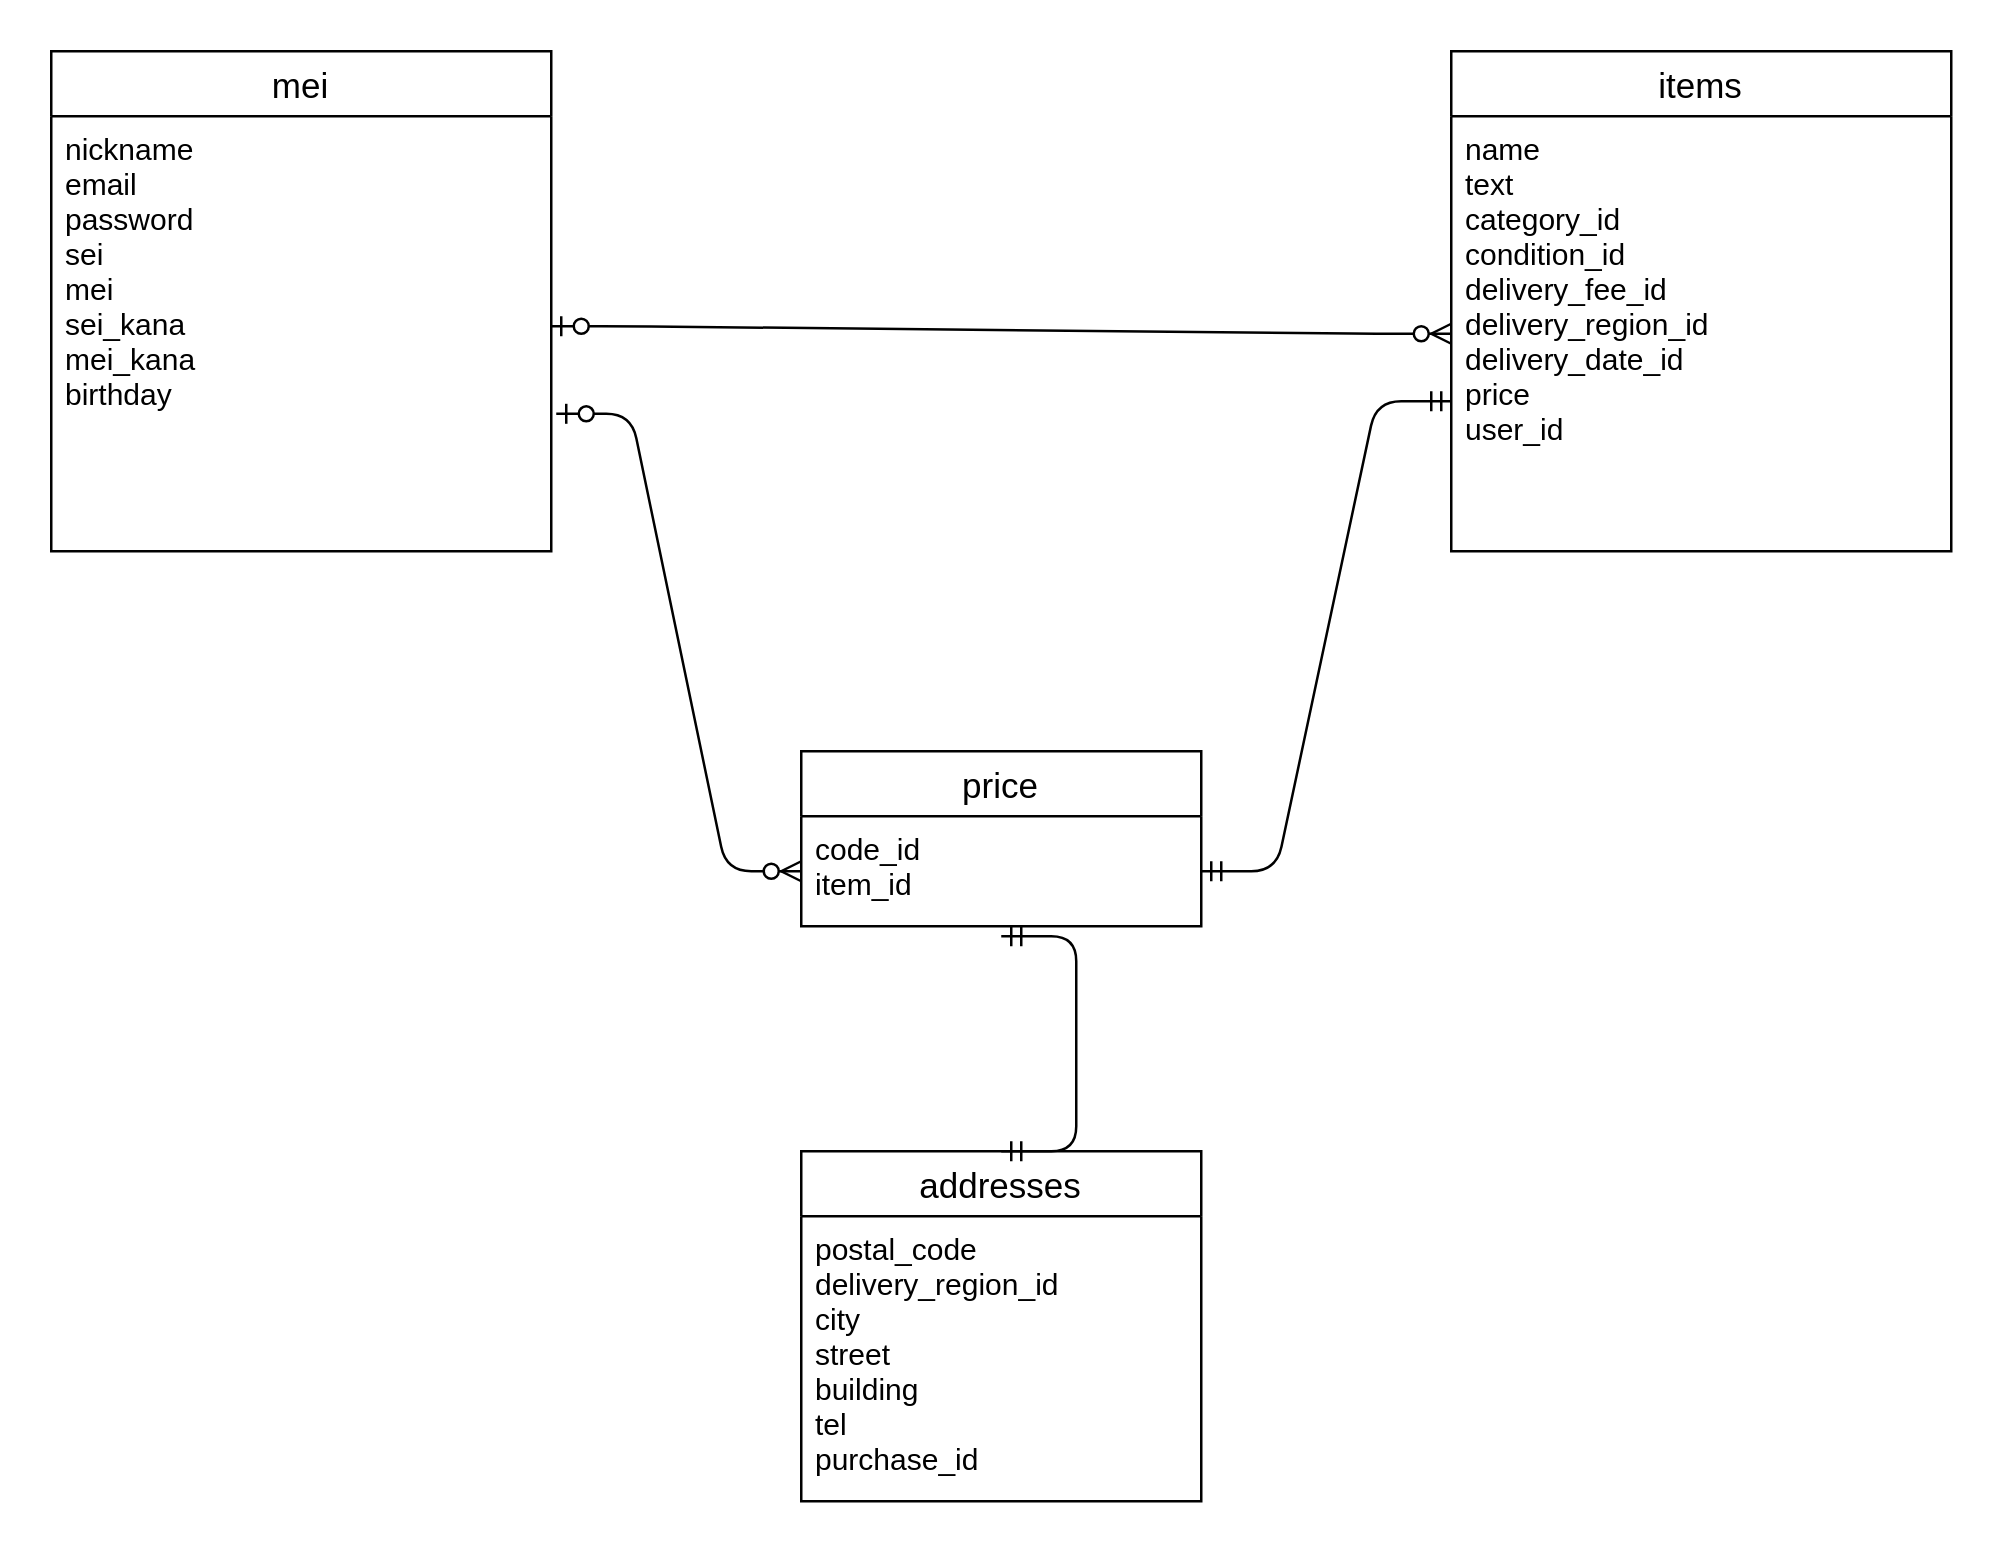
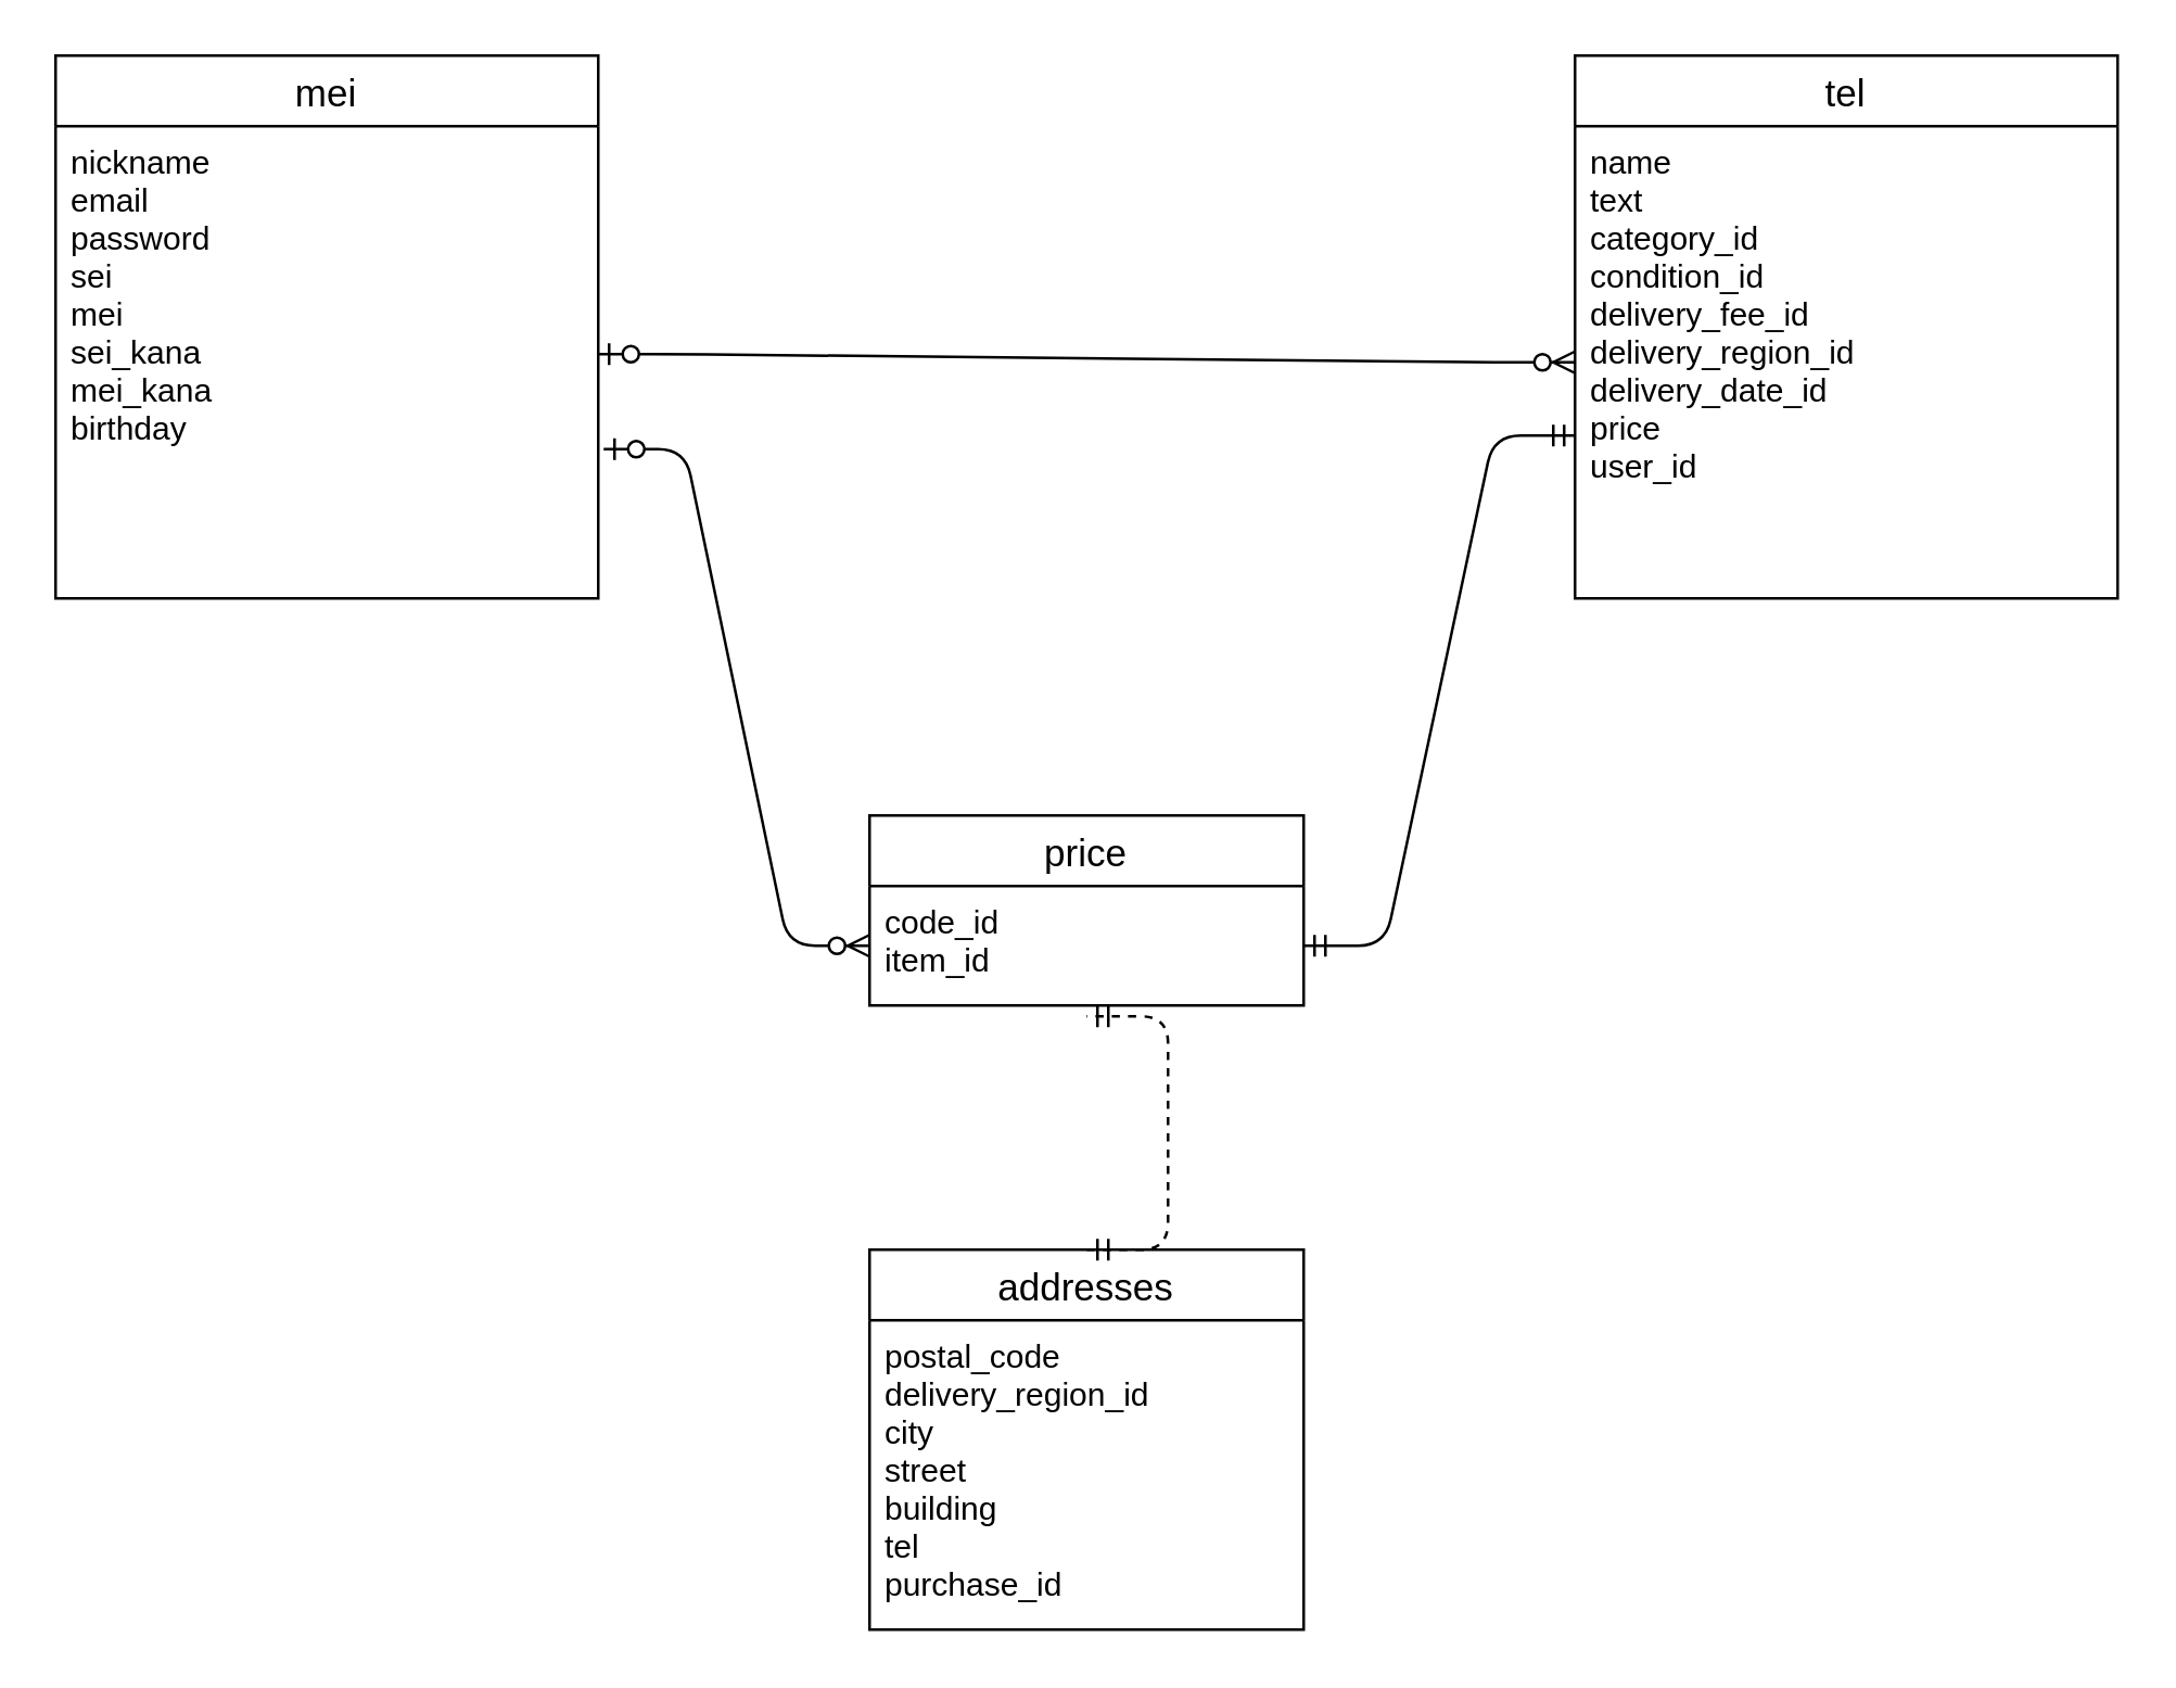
- <mxCell id="4" value="items" style="swimlane;fontStyle=0;childLayout=stackLayout;horizontal=1;startSize=26;horizontalStack=0;resizeParent=1;resizeParentMax=0;resizeLast=0;collapsible=1;marginBottom=0;align=center;fontSize=14;" parent="1" vertex="1"><mxGeometry x="580" y="20" width="200" height="200" as="geometry" /></mxCell>
+ <mxCell id="4" value="tel" style="swimlane;fontStyle=0;childLayout=stackLayout;horizontal=1;startSize=26;horizontalStack=0;resizeParent=1;resizeParentMax=0;resizeLast=0;collapsible=1;marginBottom=0;align=center;fontSize=14;" parent="1" vertex="1"><mxGeometry x="580" y="20" width="200" height="200" as="geometry" /></mxCell>
- <mxCell id="13" value="" style="edgeStyle=entityRelationEdgeStyle;fontSize=12;html=1;endArrow=ERmandOne;startArrow=ERmandOne;exitX=0.5;exitY=0;exitDx=0;exitDy=0;entryX=0.5;entryY=1.091;entryDx=0;entryDy=0;entryPerimeter=0;" parent="1" source="8" target="7" edge="1"><mxGeometry width="100" height="100" relative="1" as="geometry"><mxPoint x="320" y="470" as="sourcePoint" /><mxPoint x="390" y="390" as="targetPoint" /></mxGeometry></mxCell>
+ <mxCell id="13" value="" style="edgeStyle=entityRelationEdgeStyle;fontSize=12;html=1;endArrow=ERmandOne;startArrow=ERmandOne;exitX=0.5;exitY=0;exitDx=0;exitDy=0;entryX=0.5;entryY=1.091;entryDx=0;entryDy=0;entryPerimeter=0;dashed=1;" parent="1" source="8" target="7" edge="1"><mxGeometry width="100" height="100" relative="1" as="geometry"><mxPoint x="320" y="470" as="sourcePoint" /><mxPoint x="390" y="390" as="targetPoint" /></mxGeometry></mxCell>
